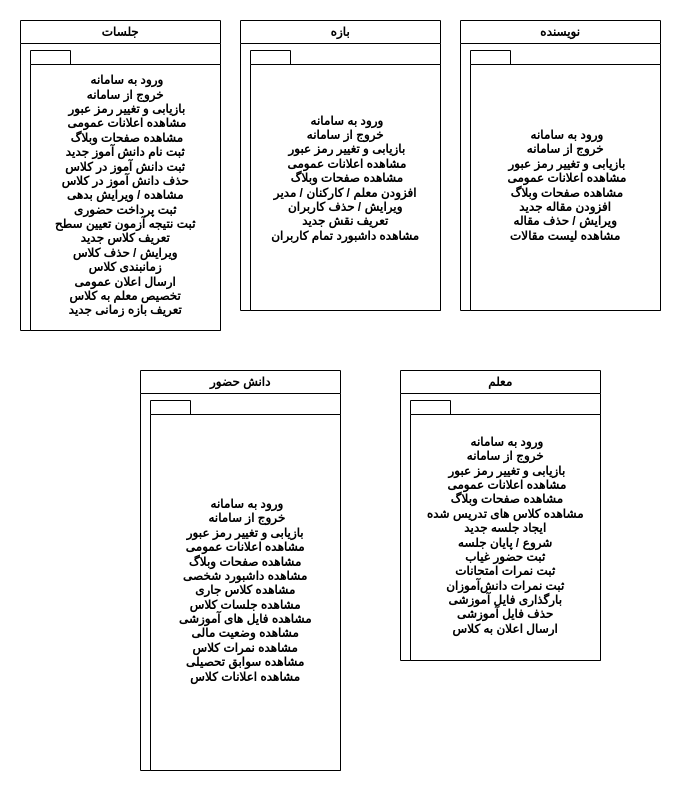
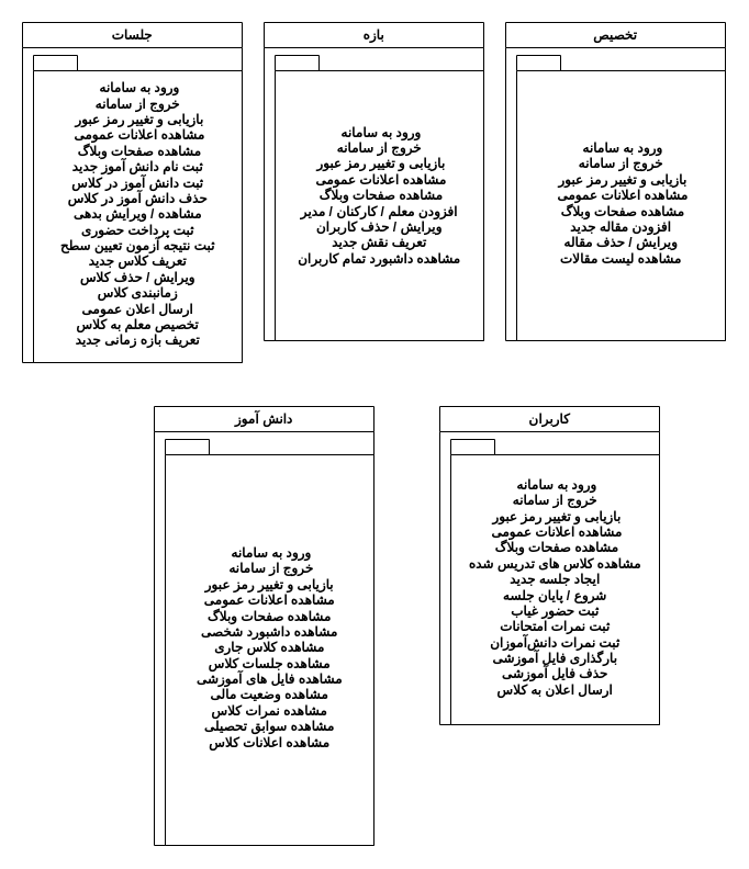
- <mxCell id="10" value="نویسنده" style="swimlane;whiteSpace=wrap;html=1;" vertex="1" parent="1"><mxGeometry x="460" y="20" width="200" height="290" as="geometry" /></mxCell>
+ <mxCell id="10" value="تخصیص" style="swimlane;whiteSpace=wrap;html=1;" vertex="1" parent="1"><mxGeometry x="460" y="20" width="200" height="290" as="geometry" /></mxCell>
- <mxCell id="2" value="دانش حضور" style="swimlane;whiteSpace=wrap;html=1;" vertex="1" parent="1"><mxGeometry x="140" y="370" width="200" height="400" as="geometry" /></mxCell>
+ <mxCell id="2" value="دانش آموز" style="swimlane;whiteSpace=wrap;html=1;" vertex="1" parent="1"><mxGeometry x="140" y="370" width="200" height="400" as="geometry" /></mxCell>
- <mxCell id="4" value="معلم" style="swimlane;whiteSpace=wrap;html=1;" vertex="1" parent="1"><mxGeometry x="400" y="370" width="200" height="290" as="geometry" /></mxCell>
+ <mxCell id="4" value="کاربران" style="swimlane;whiteSpace=wrap;html=1;" vertex="1" parent="1"><mxGeometry x="400" y="370" width="200" height="290" as="geometry" /></mxCell>
